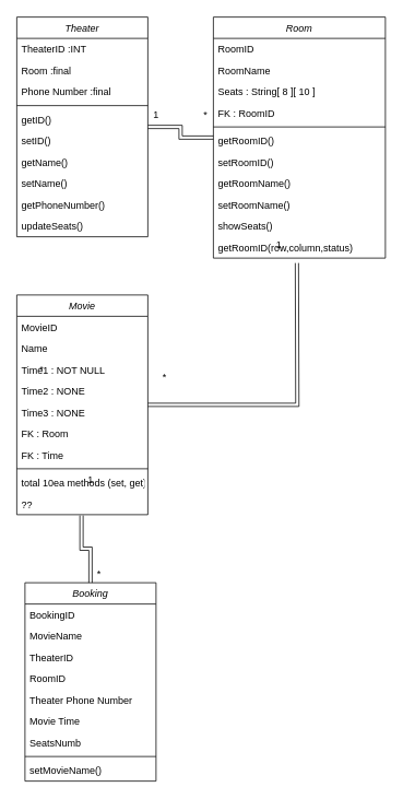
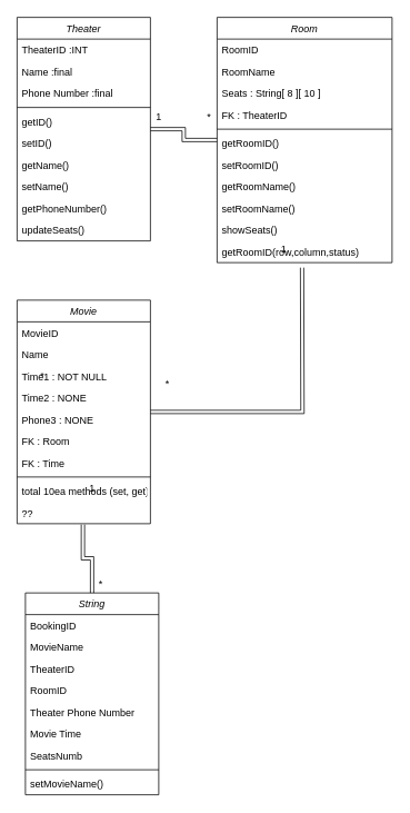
- <mxCell id="28" value="Room :final&#10;" style="text;align=left;verticalAlign=top;spacingLeft=4;spacingRight=4;overflow=hidden;rotatable=0;points=[[0,0.5],[1,0.5]];portConstraint=eastwest;" vertex="1" parent="26"><mxGeometry y="52" width="160" height="26" as="geometry" /></mxCell>
+ <mxCell id="28" value="Name :final&#10;" style="text;align=left;verticalAlign=top;spacingLeft=4;spacingRight=4;overflow=hidden;rotatable=0;points=[[0,0.5],[1,0.5]];portConstraint=eastwest;" vertex="1" parent="26"><mxGeometry y="52" width="160" height="26" as="geometry" /></mxCell>
- <mxCell id="41" value="FK : RoomID" style="text;align=left;verticalAlign=top;spacingLeft=4;spacingRight=4;overflow=hidden;rotatable=0;points=[[0,0.5],[1,0.5]];portConstraint=eastwest;rounded=0;shadow=0;html=0;" vertex="1" parent="37"><mxGeometry y="104" width="210" height="26" as="geometry" /></mxCell>
+ <mxCell id="41" value="FK : TheaterID" style="text;align=left;verticalAlign=top;spacingLeft=4;spacingRight=4;overflow=hidden;rotatable=0;points=[[0,0.5],[1,0.5]];portConstraint=eastwest;rounded=0;shadow=0;html=0;" vertex="1" parent="37"><mxGeometry y="104" width="210" height="26" as="geometry" /></mxCell>
- <mxCell id="19" value="Time3 : NONE" style="text;align=left;verticalAlign=top;spacingLeft=4;spacingRight=4;overflow=hidden;rotatable=0;points=[[0,0.5],[1,0.5]];portConstraint=eastwest;rounded=0;shadow=0;html=0;" vertex="1" parent="14"><mxGeometry y="130" width="160" height="26" as="geometry" /></mxCell>
+ <mxCell id="19" value="Phone3 : NONE" style="text;align=left;verticalAlign=top;spacingLeft=4;spacingRight=4;overflow=hidden;rotatable=0;points=[[0,0.5],[1,0.5]];portConstraint=eastwest;rounded=0;shadow=0;html=0;" vertex="1" parent="14"><mxGeometry y="130" width="160" height="26" as="geometry" /></mxCell>
- <mxCell id="2" value="Booking" style="swimlane;fontStyle=2;align=center;verticalAlign=top;childLayout=stackLayout;horizontal=1;startSize=26;horizontalStack=0;resizeParent=1;resizeLast=0;collapsible=1;marginBottom=0;rounded=0;shadow=0;strokeWidth=1;" vertex="1" parent="1"><mxGeometry x="30" y="710" width="160" height="242" as="geometry"><mxRectangle x="230" y="140" width="160" height="26" as="alternateBounds" /></mxGeometry></mxCell>
+ <mxCell id="2" value="String" style="swimlane;fontStyle=2;align=center;verticalAlign=top;childLayout=stackLayout;horizontal=1;startSize=26;horizontalStack=0;resizeParent=1;resizeLast=0;collapsible=1;marginBottom=0;rounded=0;shadow=0;strokeWidth=1;" vertex="1" parent="1"><mxGeometry x="30" y="710" width="160" height="242" as="geometry"><mxRectangle x="230" y="140" width="160" height="26" as="alternateBounds" /></mxGeometry></mxCell>
